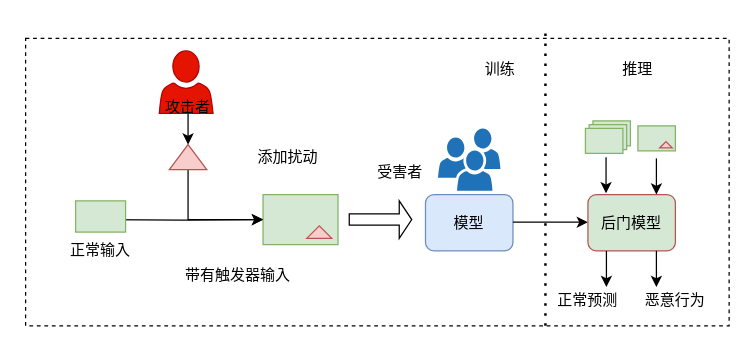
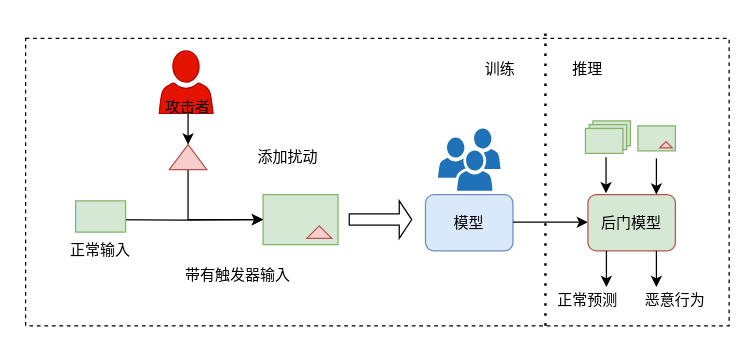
- <mxCell id="31" value="推理" style="text;html=1;align=center;verticalAlign=middle;whiteSpace=wrap;rounded=0;" vertex="1" parent="1"><mxGeometry x="480" y="40" width="60" height="30" as="geometry" /></mxCell>
+ <mxCell id="31" value="推理" style="text;html=1;align=center;verticalAlign=middle;whiteSpace=wrap;rounded=0;" vertex="1" parent="1"><mxGeometry x="440" y="40" width="60" height="30" as="geometry" /></mxCell>
- <mxCell id="23" value="受害者" style="text;html=1;align=center;verticalAlign=middle;whiteSpace=wrap;rounded=0;" vertex="1" parent="1"><mxGeometry x="290" y="122" width="60" height="30" as="geometry" /></mxCell>
